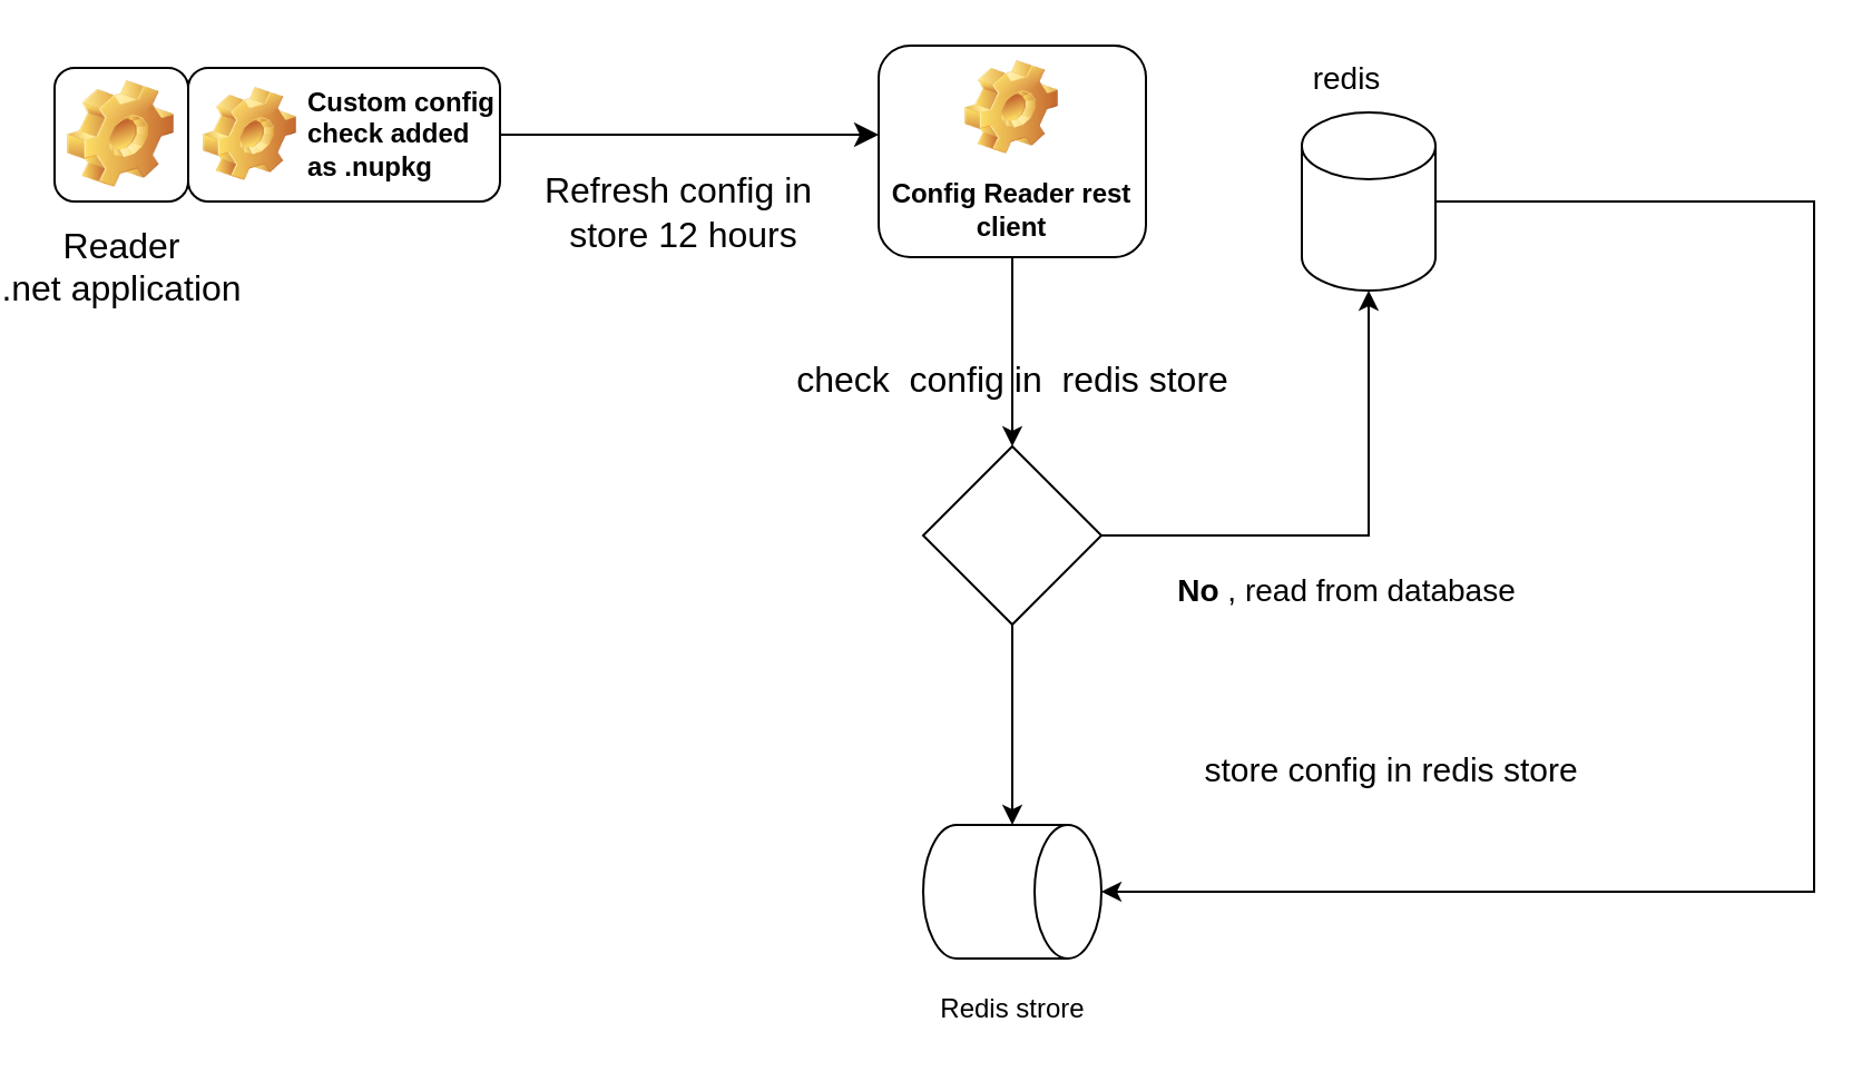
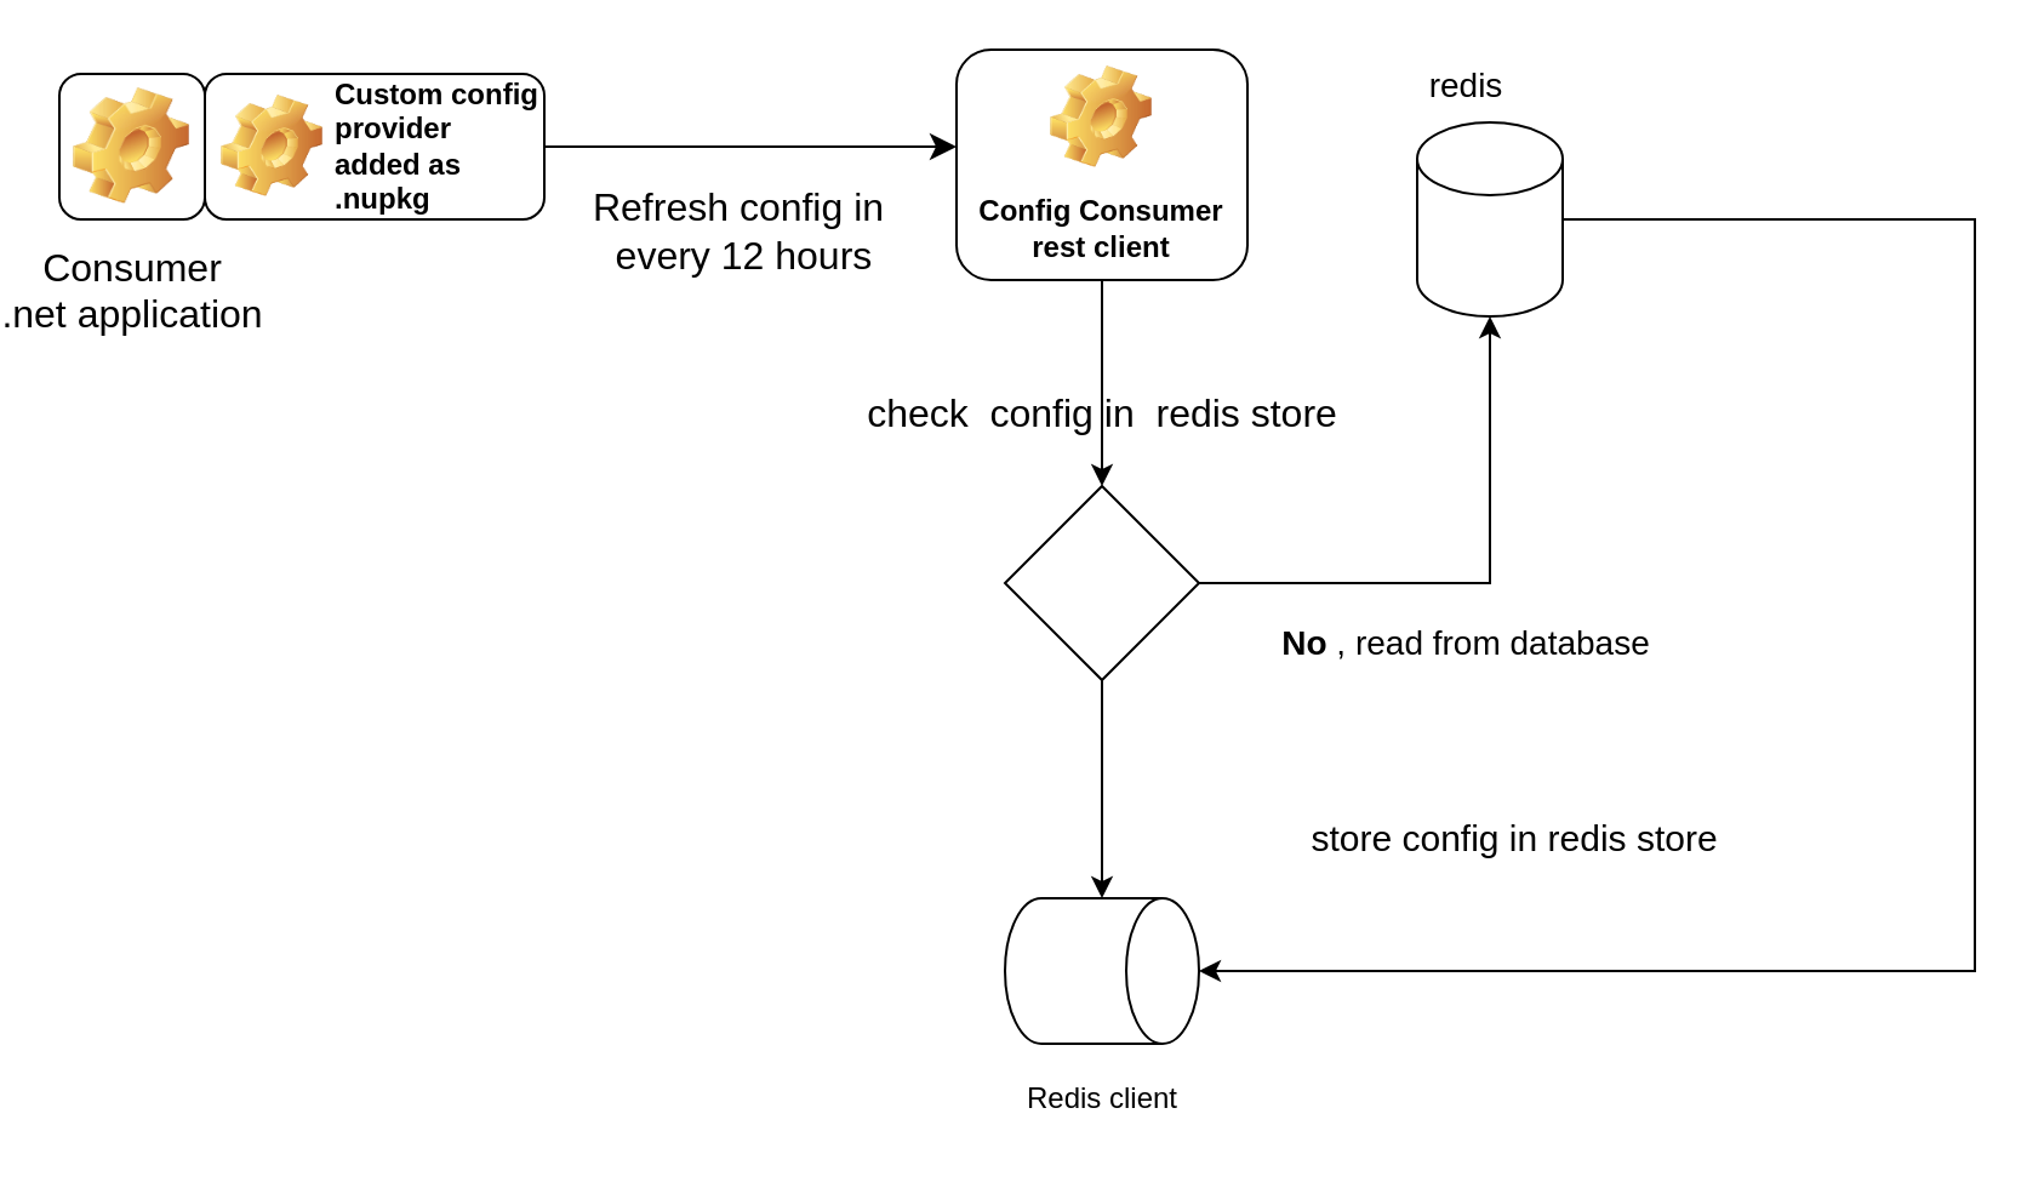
- <mxCell id="3" value="Custom config check added as .nupkg" style="label;whiteSpace=wrap;html=1;image=img/clipart/Gear_128x128.png" vertex="1" parent="1"><mxGeometry x="80" y="30" width="140" height="60" as="geometry" /></mxCell>
+ <mxCell id="3" value="Custom config provider added as .nupkg" style="label;whiteSpace=wrap;html=1;image=img/clipart/Gear_128x128.png" vertex="1" parent="1"><mxGeometry x="80" y="30" width="140" height="60" as="geometry" /></mxCell>
- <mxCell id="6" value="Config Reader rest client" style="label;whiteSpace=wrap;html=1;align=center;verticalAlign=bottom;spacingLeft=0;spacingBottom=4;imageAlign=center;imageVerticalAlign=top;image=img/clipart/Gear_128x128.png" vertex="1" parent="1"><mxGeometry x="390" y="20" width="120" height="95" as="geometry" /></mxCell>
+ <mxCell id="6" value="Config Consumer rest client" style="label;whiteSpace=wrap;html=1;align=center;verticalAlign=bottom;spacingLeft=0;spacingBottom=4;imageAlign=center;imageVerticalAlign=top;image=img/clipart/Gear_128x128.png" vertex="1" parent="1"><mxGeometry x="390" y="20" width="120" height="95" as="geometry" /></mxCell>
- <mxCell id="7" value="&lt;font style=&quot;font-size: 16px;&quot;&gt;Refresh config in&lt;br&gt;&amp;nbsp;store 12 hours&lt;/font&gt;" style="text;html=1;align=center;verticalAlign=middle;resizable=0;points=[];autosize=1;strokeColor=none;fillColor=none;" vertex="1" parent="1"><mxGeometry x="230" y="70" width="140" height="50" as="geometry" /></mxCell>
+ <mxCell id="7" value="&lt;font style=&quot;font-size: 16px;&quot;&gt;Refresh config in&lt;br&gt;&amp;nbsp;every 12 hours&lt;/font&gt;" style="text;html=1;align=center;verticalAlign=middle;resizable=0;points=[];autosize=1;strokeColor=none;fillColor=none;" vertex="1" parent="1"><mxGeometry x="230" y="70" width="140" height="50" as="geometry" /></mxCell>
- <mxCell id="2" value="&lt;font style=&quot;font-size: 16px;&quot;&gt;Reader &lt;br&gt;.net application&lt;/font&gt;" style="icon;html=1;image=img/clipart/Gear_128x128.png" vertex="1" parent="1"><mxGeometry x="20" y="30" width="60" height="60" as="geometry" /></mxCell>
+ <mxCell id="2" value="&lt;font style=&quot;font-size: 16px;&quot;&gt;Consumer &lt;br&gt;.net application&lt;/font&gt;" style="icon;html=1;image=img/clipart/Gear_128x128.png" vertex="1" parent="1"><mxGeometry x="20" y="30" width="60" height="60" as="geometry" /></mxCell>
- <mxCell id="16" value="Redis strore" style="text;html=1;align=center;verticalAlign=middle;resizable=0;points=[];autosize=1;strokeColor=none;fillColor=none;" vertex="1" parent="1"><mxGeometry x="405" y="438" width="90" height="30" as="geometry" /></mxCell>
+ <mxCell id="16" value="Redis client" style="text;html=1;align=center;verticalAlign=middle;resizable=0;points=[];autosize=1;strokeColor=none;fillColor=none;" vertex="1" parent="1"><mxGeometry x="405" y="438" width="90" height="30" as="geometry" /></mxCell>
